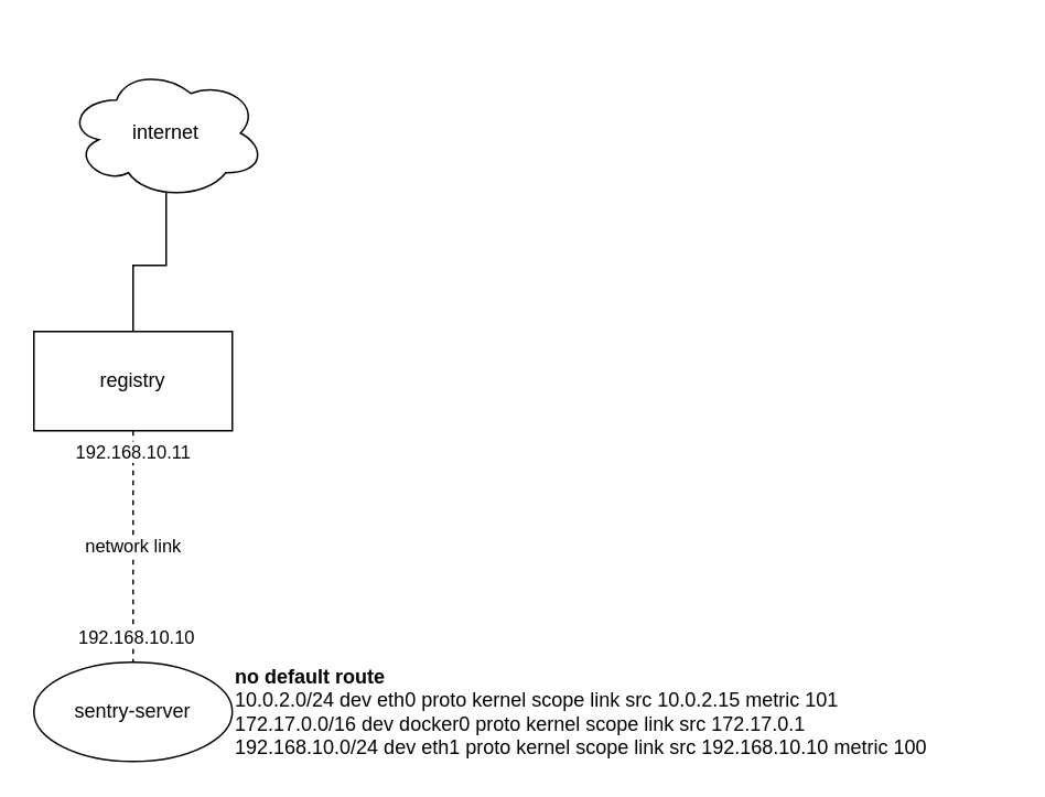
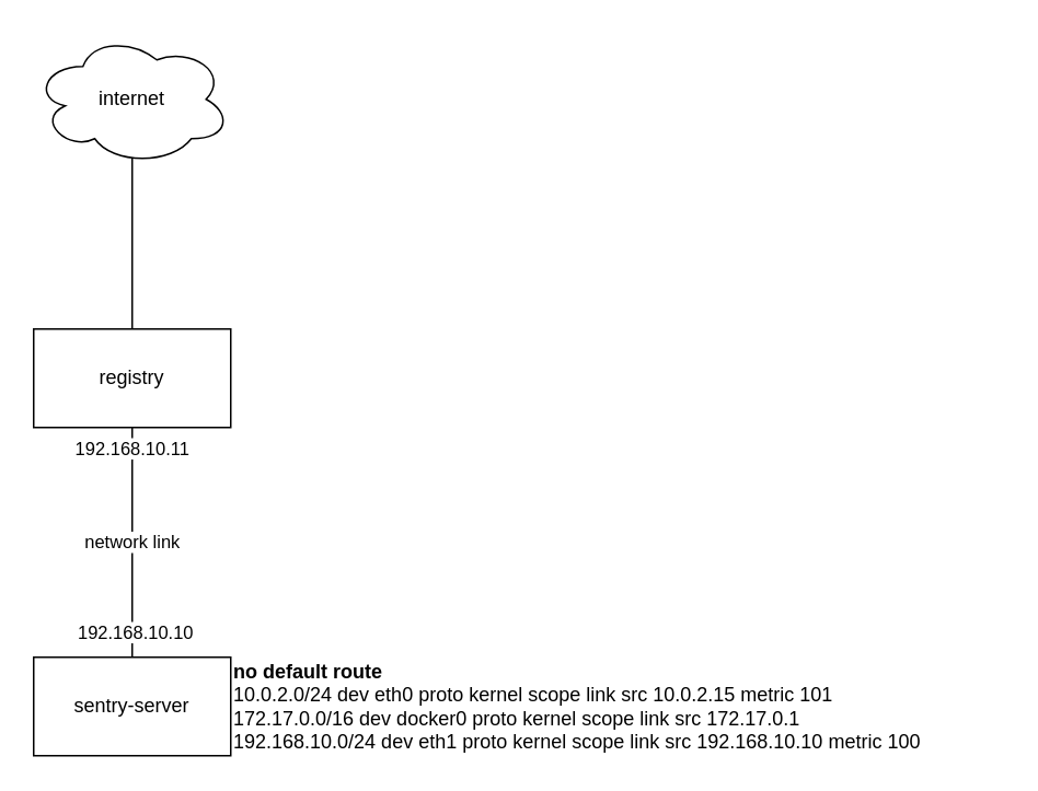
- <mxCell id="7" value="internet" style="ellipse;shape=cloud;whiteSpace=wrap;html=1;" vertex="1" parent="1"><mxGeometry x="40" y="40" width="120" height="80" as="geometry" /></mxCell>
+ <mxCell id="7" value="internet" style="ellipse;shape=cloud;whiteSpace=wrap;html=1;" vertex="1" parent="1"><mxGeometry x="20" y="20" width="120" height="80" as="geometry" /></mxCell>
- <mxCell id="3" value="network link" style="edgeStyle=orthogonalEdgeStyle;rounded=0;orthogonalLoop=1;jettySize=auto;html=1;endArrow=none;endFill=0;dashed=1;" edge="1" parent="1" source="6" target="8"><mxGeometry relative="1" as="geometry" /></mxCell>
+ <mxCell id="3" value="network link" style="edgeStyle=orthogonalEdgeStyle;rounded=0;orthogonalLoop=1;jettySize=auto;html=1;endArrow=none;endFill=0;" edge="1" parent="1" source="6" target="8"><mxGeometry relative="1" as="geometry" /></mxCell>
- <mxCell id="8" value="sentry-server" style="ellipse;whiteSpace=wrap;html=1;" vertex="1" parent="1"><mxGeometry x="20" y="400" width="120" height="60" as="geometry" /></mxCell>
+ <mxCell id="8" value="sentry-server" style="rounded=0;whiteSpace=wrap;html=1;" vertex="1" parent="1"><mxGeometry x="20" y="400" width="120" height="60" as="geometry" /></mxCell>
